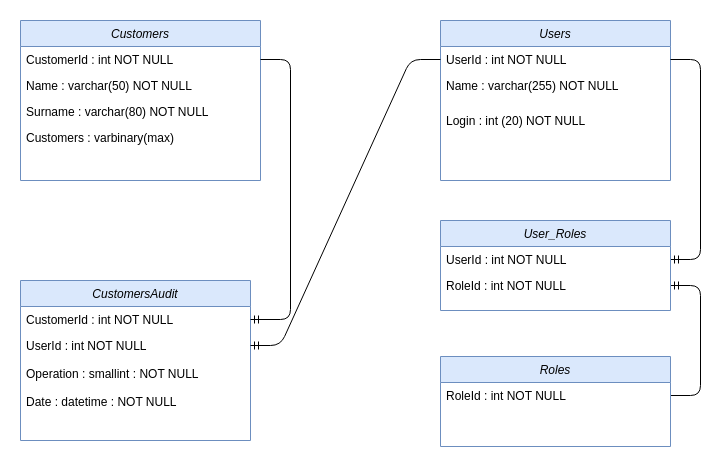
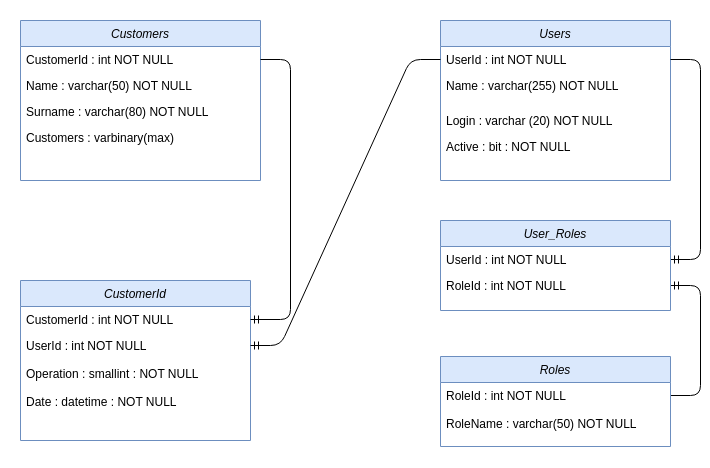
- <mxCell id="11" value="Login : int (20) NOT NULL" style="text;align=left;verticalAlign=top;spacingLeft=4;spacingRight=4;overflow=hidden;rotatable=0;points=[[0,0.5],[1,0.5]];portConstraint=eastwest;" parent="1" vertex="1"><mxGeometry x="440" y="107" width="230" height="26" as="geometry" /></mxCell>
+ <mxCell id="11" value="Login : varchar (20) NOT NULL" style="text;align=left;verticalAlign=top;spacingLeft=4;spacingRight=4;overflow=hidden;rotatable=0;points=[[0,0.5],[1,0.5]];portConstraint=eastwest;" parent="1" vertex="1"><mxGeometry x="440" y="107" width="230" height="26" as="geometry" /></mxCell>
+ <mxCell id="12" value="Active : bit : NOT NULL" style="text;align=left;verticalAlign=top;spacingLeft=4;spacingRight=4;overflow=hidden;rotatable=0;points=[[0,0.5],[1,0.5]];portConstraint=eastwest;" parent="1" vertex="1"><mxGeometry x="440" y="133" width="230" height="26" as="geometry" /></mxCell>
- <mxCell id="13" value="CustomersAudit" style="swimlane;fontStyle=2;align=center;verticalAlign=top;childLayout=stackLayout;horizontal=1;startSize=26;horizontalStack=0;resizeParent=1;resizeLast=0;collapsible=1;marginBottom=0;rounded=0;shadow=0;strokeWidth=1;fillColor=#dae8fc;strokeColor=#6c8ebf;" vertex="1" parent="1"><mxGeometry x="20" y="280" width="230" height="160" as="geometry"><mxRectangle x="230" y="140" width="160" height="26" as="alternateBounds" /></mxGeometry></mxCell>
+ <mxCell id="13" value="CustomerId" style="swimlane;fontStyle=2;align=center;verticalAlign=top;childLayout=stackLayout;horizontal=1;startSize=26;horizontalStack=0;resizeParent=1;resizeLast=0;collapsible=1;marginBottom=0;rounded=0;shadow=0;strokeWidth=1;fillColor=#dae8fc;strokeColor=#6c8ebf;" vertex="1" parent="1"><mxGeometry x="20" y="280" width="230" height="160" as="geometry"><mxRectangle x="230" y="140" width="160" height="26" as="alternateBounds" /></mxGeometry></mxCell>
+ <mxCell id="10" value="RoleName : varchar(50) NOT NULL" style="text;align=left;verticalAlign=top;spacingLeft=4;spacingRight=4;overflow=hidden;rotatable=0;points=[[0,0.5],[1,0.5]];portConstraint=eastwest;" parent="1" vertex="1"><mxGeometry x="440" y="410" width="230" height="26" as="geometry" /></mxCell>
